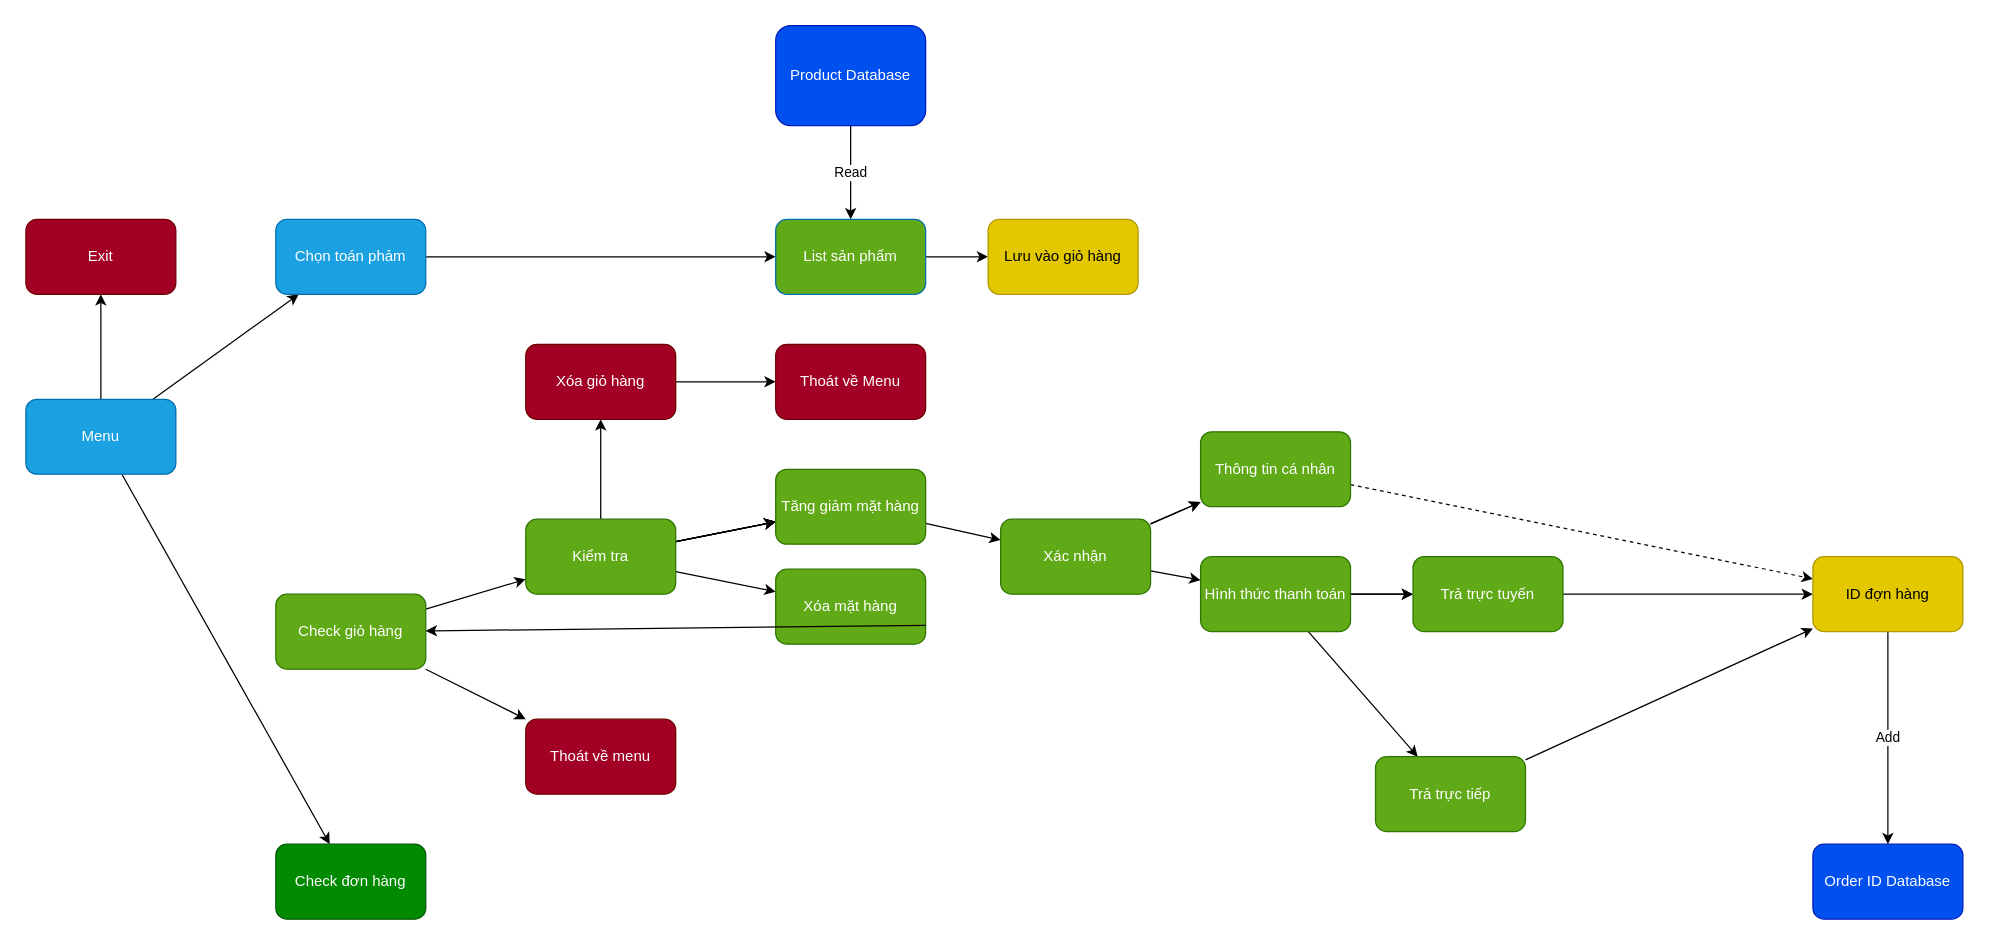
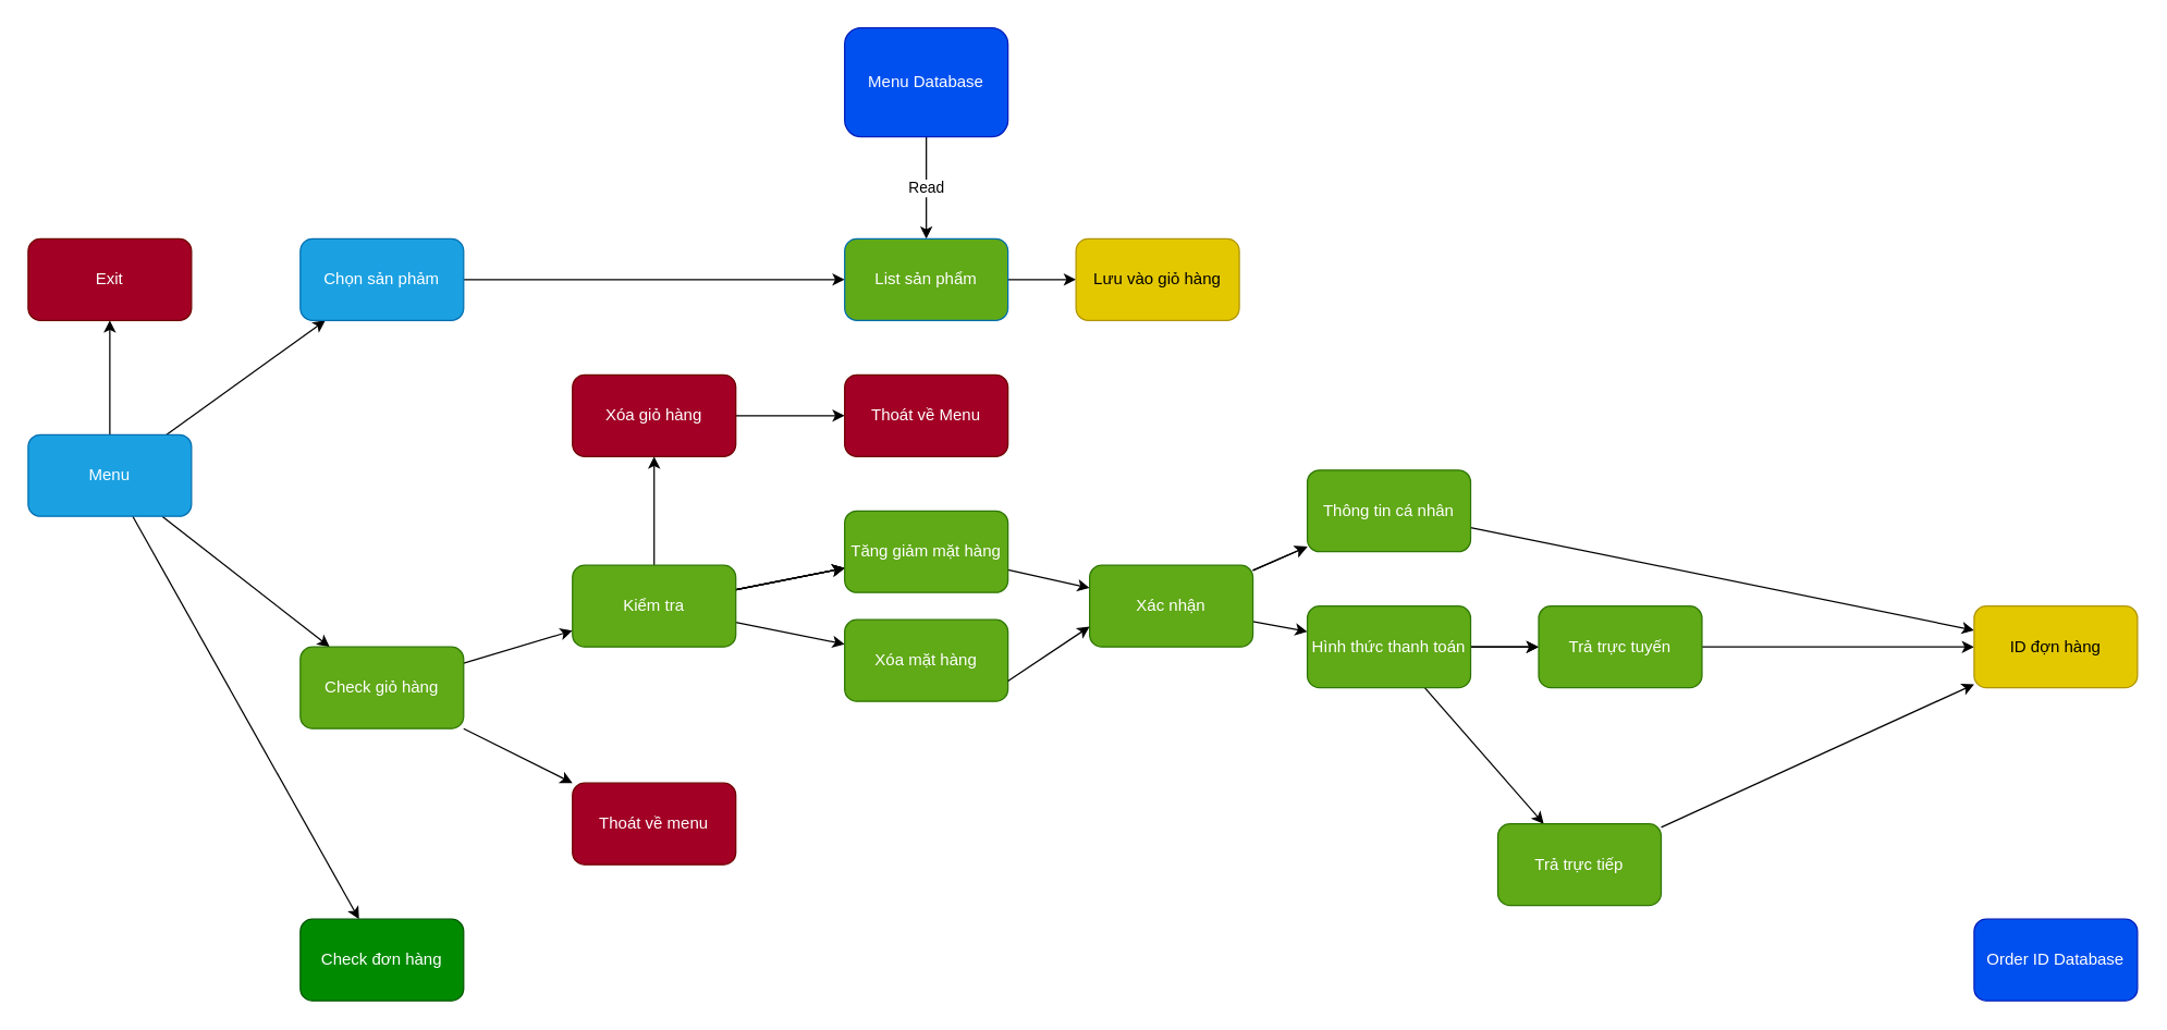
- <mxCell id="16" value="Product Database" style="whiteSpace=wrap;html=1;rounded=1;fillColor=#0050ef;fontColor=#ffffff;strokeColor=#001DBC;" parent="1" vertex="1"><mxGeometry x="620" y="20" width="120" height="80" as="geometry" /></mxCell>
+ <mxCell id="16" value="Menu Database" style="whiteSpace=wrap;html=1;rounded=1;fillColor=#0050ef;fontColor=#ffffff;strokeColor=#001DBC;" parent="1" vertex="1"><mxGeometry x="620" y="20" width="120" height="80" as="geometry" /></mxCell>
- <mxCell id="12" value="Chọn toán phảm" style="whiteSpace=wrap;html=1;rounded=1;fillColor=#1ba1e2;fontColor=#ffffff;strokeColor=#006EAF;" parent="1" vertex="1"><mxGeometry x="220" y="175" width="120" height="60" as="geometry" /></mxCell>
+ <mxCell id="12" value="Chọn sản phảm" style="whiteSpace=wrap;html=1;rounded=1;fillColor=#1ba1e2;fontColor=#ffffff;strokeColor=#006EAF;" parent="1" vertex="1"><mxGeometry x="220" y="175" width="120" height="60" as="geometry" /></mxCell>
- <mxCell id="37" value="" style="edgeStyle=none;html=1;dashed=1;" parent="1" source="38" target="48" edge="1"><mxGeometry relative="1" as="geometry" /></mxCell>
+ <mxCell id="37" value="" style="edgeStyle=none;html=1;" parent="1" source="38" target="48" edge="1"><mxGeometry relative="1" as="geometry" /></mxCell>
+ <mxCell id="3" value="" style="edgeStyle=none;html=1;" parent="1" source="6" target="10" edge="1"><mxGeometry relative="1" as="geometry" /></mxCell>
- <mxCell id="36" value="" style="endArrow=classic;html=1;exitX=1;exitY=0.75;exitDx=0;exitDy=0;" parent="1" source="28" target="10" edge="1"><mxGeometry width="50" height="50" relative="1" as="geometry"><mxPoint x="740" y="545" as="sourcePoint" /><mxPoint x="790" y="495" as="targetPoint" /></mxGeometry></mxCell>
+ <mxCell id="36" value="" style="endArrow=classic;html=1;entryX=0;entryY=0.75;entryDx=0;entryDy=0;exitX=1;exitY=0.75;exitDx=0;exitDy=0;" parent="1" source="28" target="35" edge="1"><mxGeometry width="50" height="50" relative="1" as="geometry"><mxPoint x="740" y="545" as="sourcePoint" /><mxPoint x="790" y="495" as="targetPoint" /></mxGeometry></mxCell>
- <mxCell id="47" value="Add" style="edgeStyle=none;html=1;" parent="1" source="48" target="49" edge="1"><mxGeometry relative="1" as="geometry" /></mxCell>
